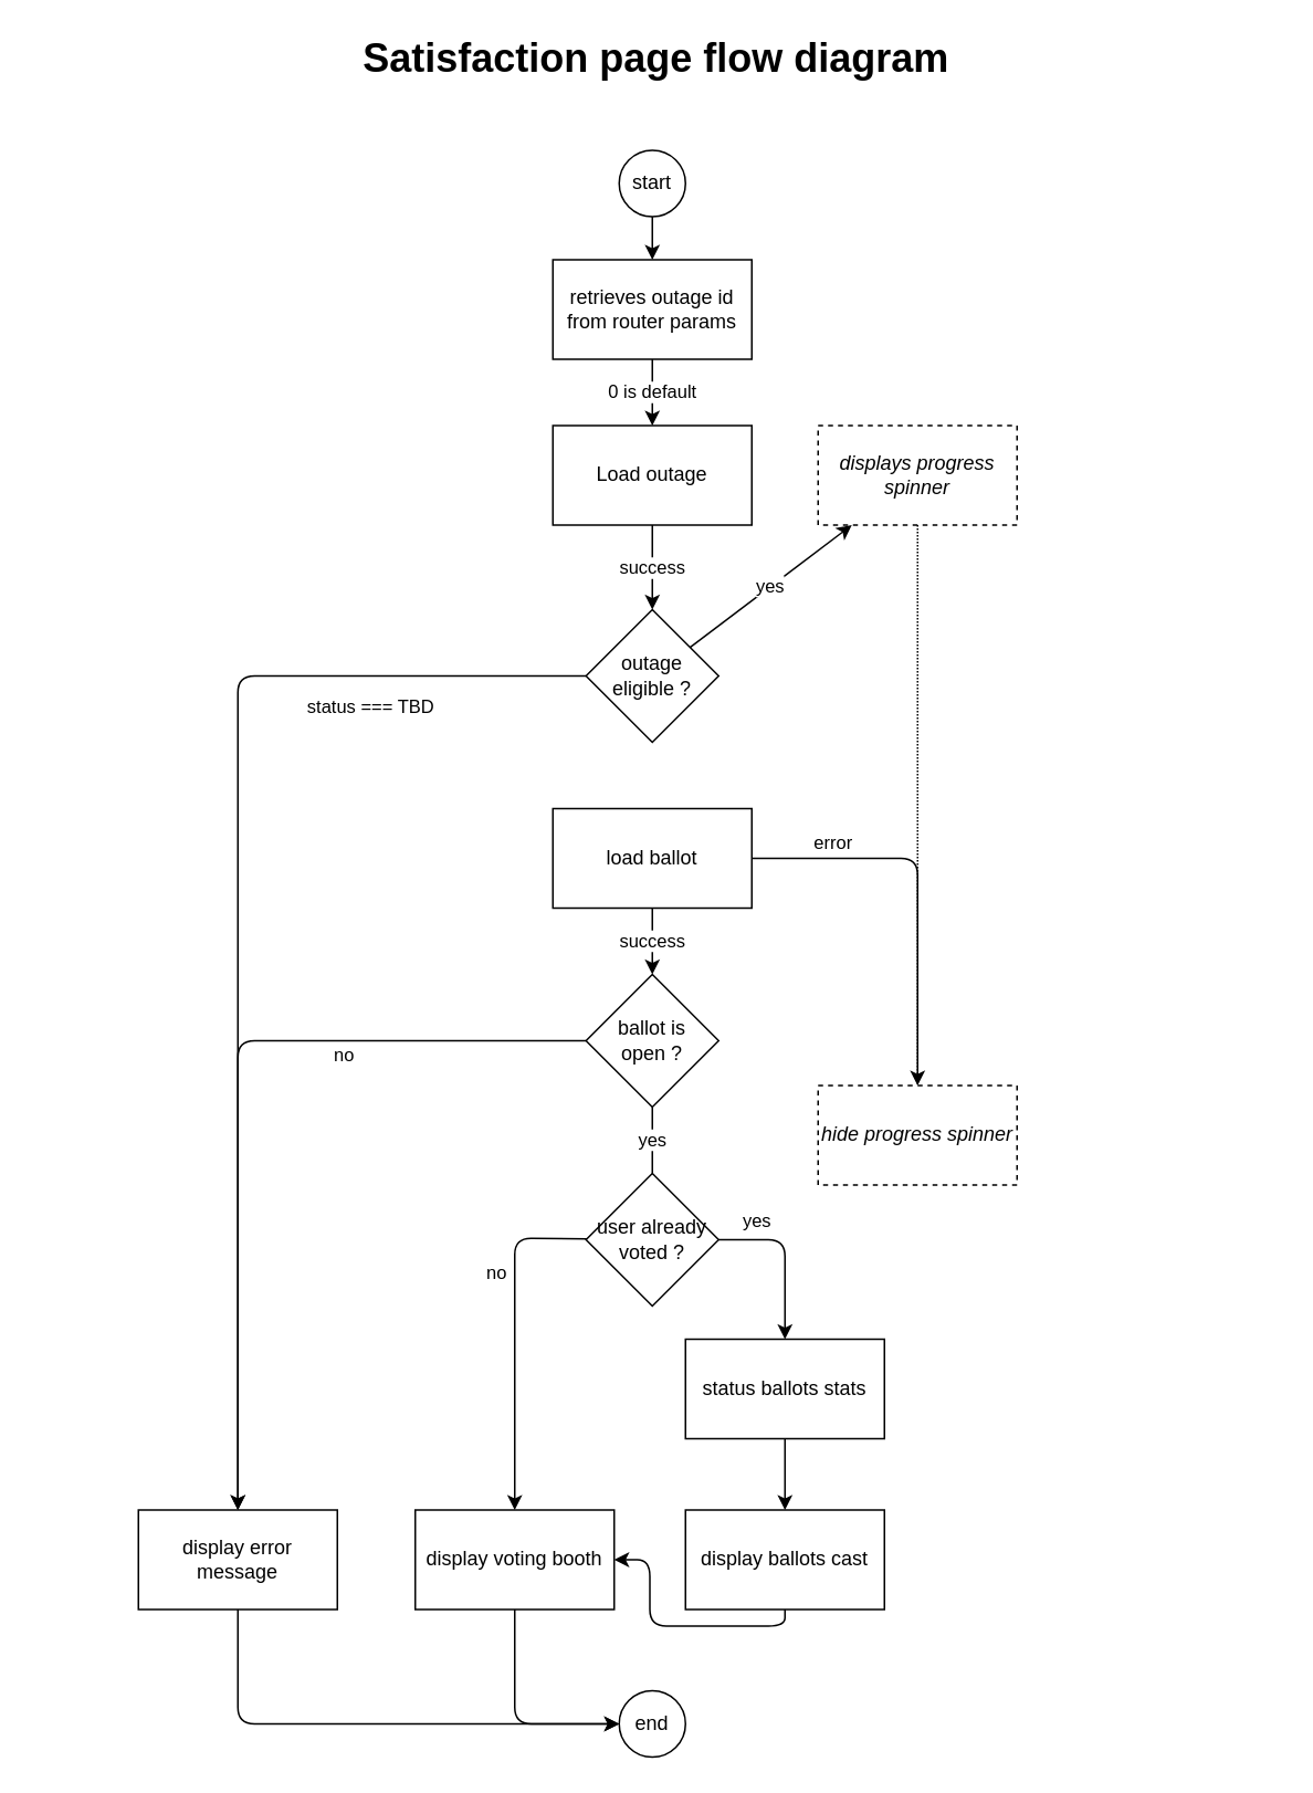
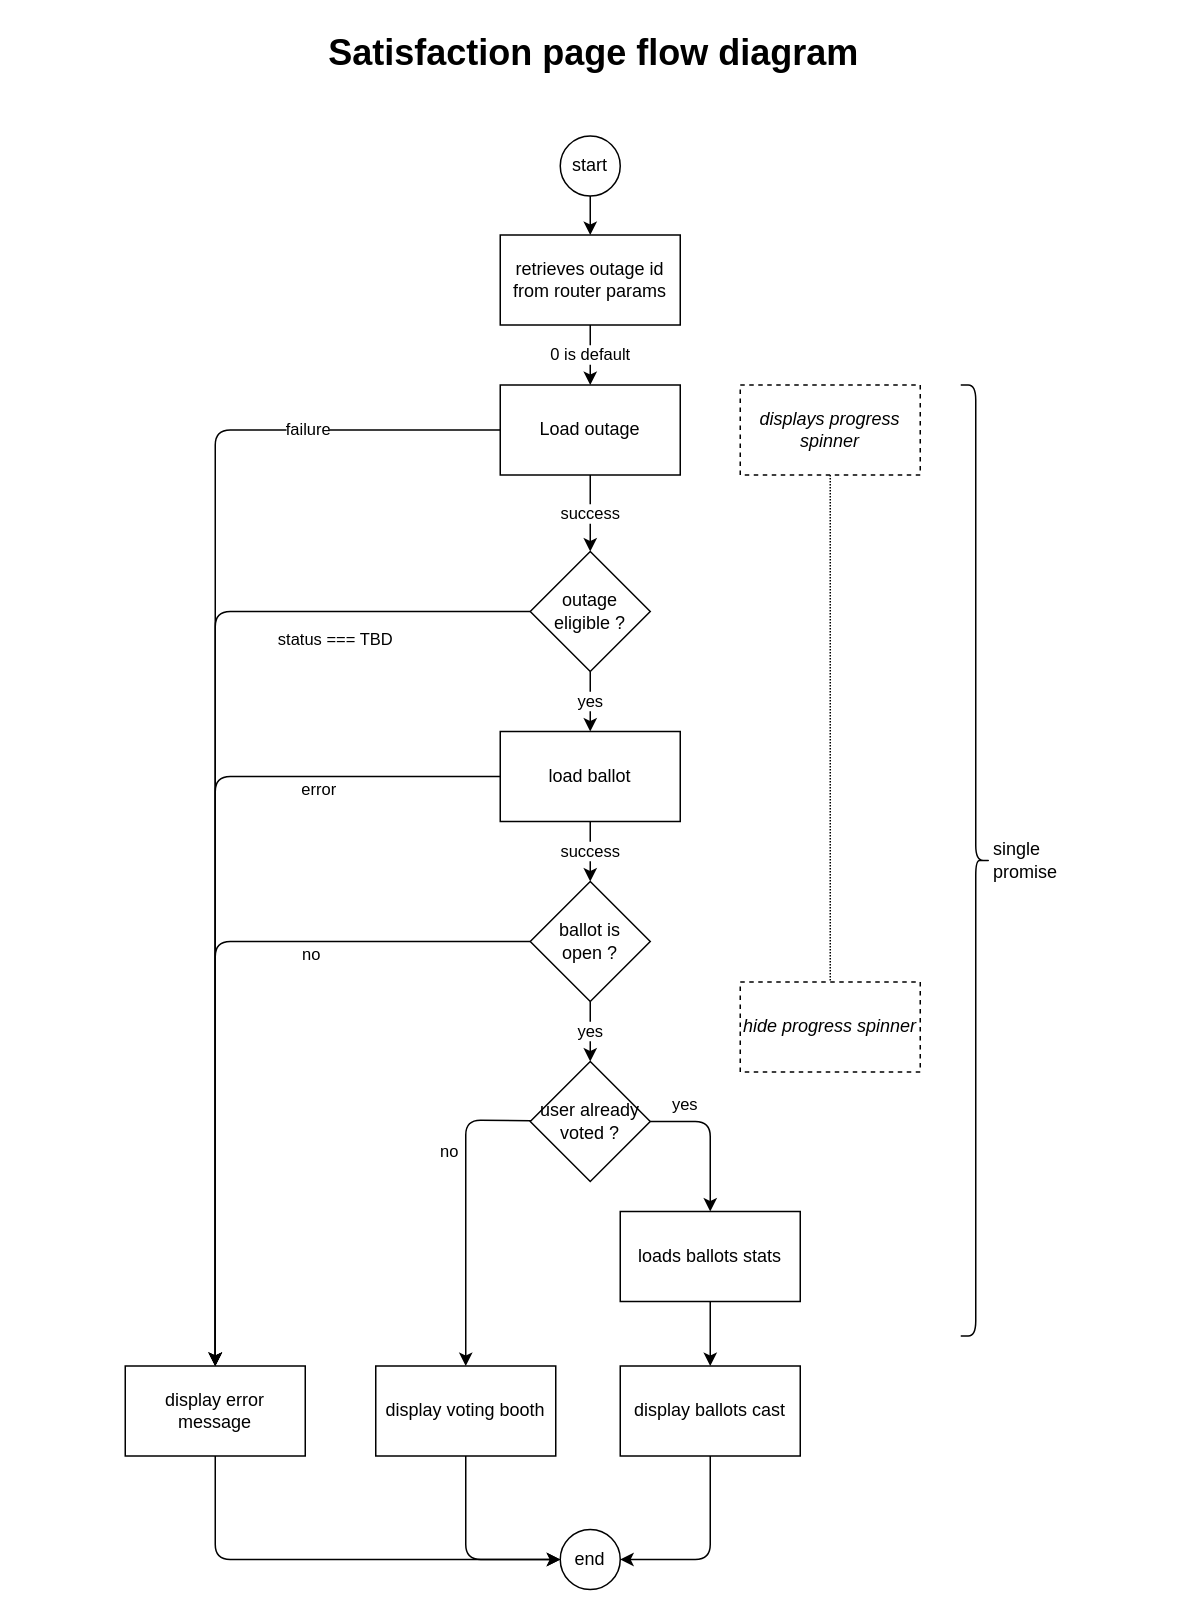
+ <mxCell id="6" value="failure" style="edgeStyle=orthogonalEdgeStyle;html=1;entryX=0.5;entryY=0;entryDx=0;entryDy=0;endArrow=classic;endFill=1;jumpStyle=arc;strokeWidth=1;" parent="1" source="5" target="29" edge="1"><mxGeometry x="-0.685" relative="1" as="geometry"><mxPoint x="353.034" y="396.034" as="sourcePoint" /><mxPoint as="offset" /></mxGeometry></mxCell>
- <mxCell id="11" value="yes" style="edgeStyle=none;html=1;endArrow=classic;endFill=1;" parent="1" source="13" target="10" edge="1"><mxGeometry relative="1" as="geometry" /></mxCell>
+ <mxCell id="11" value="yes" style="edgeStyle=none;html=1;entryX=0.5;entryY=0;entryDx=0;entryDy=0;endArrow=classic;endFill=1;" parent="1" source="13" target="16" edge="1"><mxGeometry relative="1" as="geometry" /></mxCell>
- <mxCell id="15" value="error" style="edgeStyle=orthogonalEdgeStyle;jumpStyle=arc;html=1;strokeWidth=1;endArrow=classic;endFill=1;" parent="1" source="16" target="27" edge="1"><mxGeometry x="-0.585" y="9" relative="1" as="geometry"><mxPoint as="offset" /></mxGeometry></mxCell>
+ <mxCell id="15" value="error" style="edgeStyle=orthogonalEdgeStyle;jumpStyle=arc;html=1;entryX=0.5;entryY=0;entryDx=0;entryDy=0;strokeWidth=1;endArrow=classic;endFill=1;" parent="1" source="16" target="29" edge="1"><mxGeometry x="-0.585" y="9" relative="1" as="geometry"><mxPoint as="offset" /></mxGeometry></mxCell>
+ <mxCell id="34" value="single promise" style="shape=curlyBracket;whiteSpace=wrap;html=1;rounded=1;flipH=1;labelPosition=right;verticalLabelPosition=middle;align=left;verticalAlign=middle;" vertex="1" parent="1"><mxGeometry x="640" y="256" width="20" height="634" as="geometry" /></mxCell>
- <mxCell id="17" value="yes" style="edgeStyle=none;html=1;entryX=0.5;entryY=0;entryDx=0;entryDy=0;endArrow=none;endFill=1;" parent="1" source="19" target="22" edge="1"><mxGeometry relative="1" as="geometry" /></mxCell>
+ <mxCell id="17" value="yes" style="edgeStyle=none;html=1;entryX=0.5;entryY=0;entryDx=0;entryDy=0;endArrow=classic;endFill=1;" parent="1" source="19" target="22" edge="1"><mxGeometry relative="1" as="geometry" /></mxCell>
- <mxCell id="33" value="status ballots stats" style="whiteSpace=wrap;html=1;" vertex="1" parent="1"><mxGeometry x="413" y="807" width="120" height="60" as="geometry" /></mxCell>
+ <mxCell id="33" value="loads ballots stats" style="whiteSpace=wrap;html=1;" vertex="1" parent="1"><mxGeometry x="413" y="807" width="120" height="60" as="geometry" /></mxCell>
- <mxCell id="25" style="edgeStyle=orthogonalEdgeStyle;jumpStyle=arc;html=1;strokeWidth=1;endArrow=classic;endFill=1;exitX=0.5;exitY=1;exitDx=0;exitDy=0;" parent="1" source="26" target="24" edge="1"><mxGeometry relative="1" as="geometry" /></mxCell>
+ <mxCell id="25" style="edgeStyle=orthogonalEdgeStyle;jumpStyle=arc;html=1;entryX=1;entryY=0.5;entryDx=0;entryDy=0;strokeWidth=1;endArrow=classic;endFill=1;exitX=0.5;exitY=1;exitDx=0;exitDy=0;" parent="1" source="26" target="30" edge="1"><mxGeometry relative="1" as="geometry" /></mxCell>
